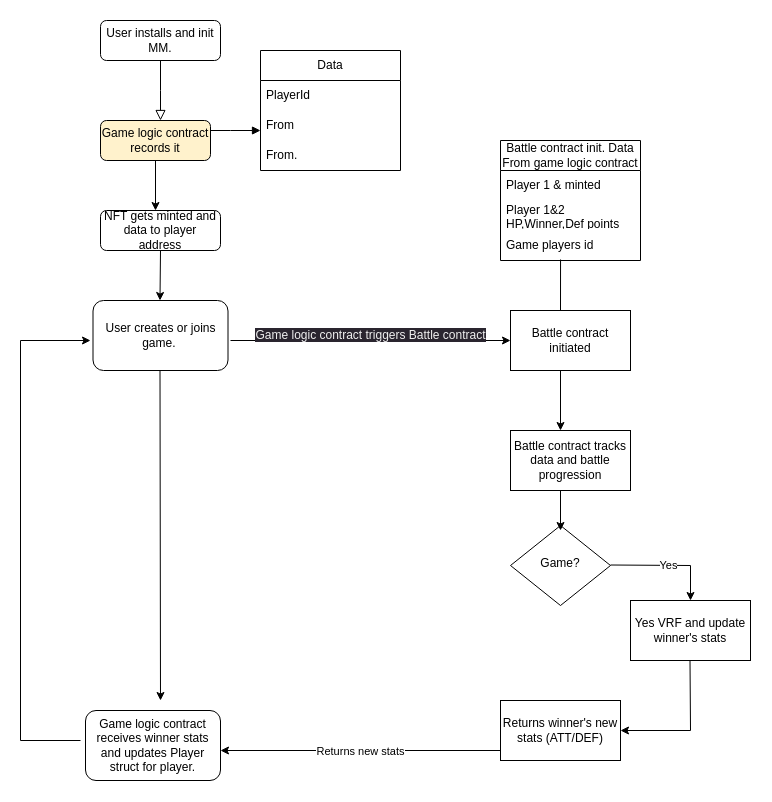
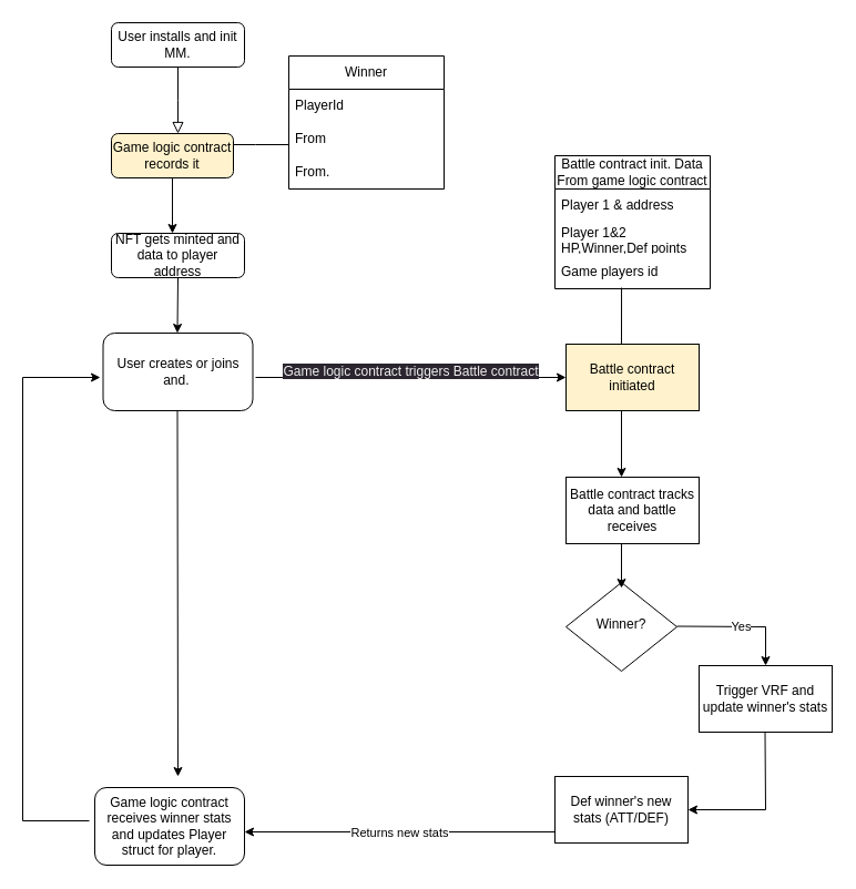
- <mxCell id="7" value="Data" style="swimlane;fontStyle=0;childLayout=stackLayout;horizontal=1;startSize=30;horizontalStack=0;resizeParent=1;resizeParentMax=0;resizeLast=0;collapsible=1;marginBottom=0;whiteSpace=wrap;html=1;" vertex="1" parent="1"><mxGeometry x="260" y="50" width="140" height="120" as="geometry" /></mxCell>
+ <mxCell id="7" value="Winner" style="swimlane;fontStyle=0;childLayout=stackLayout;horizontal=1;startSize=30;horizontalStack=0;resizeParent=1;resizeParentMax=0;resizeLast=0;collapsible=1;marginBottom=0;whiteSpace=wrap;html=1;" vertex="1" parent="1"><mxGeometry x="260" y="50" width="140" height="120" as="geometry" /></mxCell>
- <mxCell id="11" value="" style="endArrow=block;html=1;rounded=0;entryX=0;entryY=0.667;entryDx=0;entryDy=0;exitX=1;exitY=0.25;exitDx=0;exitDy=0;entryPerimeter=0;" edge="1" parent="1" source="6" target="9"><mxGeometry width="50" height="50" relative="1" as="geometry"><mxPoint x="330" y="360" as="sourcePoint" /><mxPoint x="380" y="310" as="targetPoint" /><Array as="points"><mxPoint x="230" y="130" /></Array></mxGeometry></mxCell>
+ <mxCell id="11" value="" style="endArrow=none;html=1;rounded=0;entryX=0;entryY=0.667;entryDx=0;entryDy=0;exitX=1;exitY=0.25;exitDx=0;exitDy=0;entryPerimeter=0;" edge="1" parent="1" source="6" target="9"><mxGeometry width="50" height="50" relative="1" as="geometry"><mxPoint x="330" y="360" as="sourcePoint" /><mxPoint x="380" y="310" as="targetPoint" /><Array as="points"><mxPoint x="230" y="130" /></Array></mxGeometry></mxCell>
- <mxCell id="18" value="Player 1 &amp;amp; minted" style="text;strokeColor=none;fillColor=none;align=left;verticalAlign=middle;spacingLeft=4;spacingRight=4;overflow=hidden;points=[[0,0.5],[1,0.5]];portConstraint=eastwest;rotatable=0;whiteSpace=wrap;html=1;" vertex="1" parent="17"><mxGeometry y="30" width="140" height="30" as="geometry" /></mxCell>
+ <mxCell id="18" value="Player 1 &amp;amp; address" style="text;strokeColor=none;fillColor=none;align=left;verticalAlign=middle;spacingLeft=4;spacingRight=4;overflow=hidden;points=[[0,0.5],[1,0.5]];portConstraint=eastwest;rotatable=0;whiteSpace=wrap;html=1;" vertex="1" parent="17"><mxGeometry y="30" width="140" height="30" as="geometry" /></mxCell>
- <mxCell id="13" value="User creates or joins game.&amp;nbsp;" style="rounded=1;whiteSpace=wrap;html=1;fontSize=12;glass=0;strokeWidth=1;shadow=0;" vertex="1" parent="1"><mxGeometry x="92.5" y="300" width="135" height="70" as="geometry" /></mxCell>
+ <mxCell id="13" value="User creates or joins and.&amp;nbsp;" style="rounded=1;whiteSpace=wrap;html=1;fontSize=12;glass=0;strokeWidth=1;shadow=0;" vertex="1" parent="1"><mxGeometry x="92.5" y="300" width="135" height="70" as="geometry" /></mxCell>
- <mxCell id="16" value="Battle contract initiated" style="rounded=0;whiteSpace=wrap;html=1;" vertex="1" parent="1"><mxGeometry x="510" y="310" width="120" height="60" as="geometry" /></mxCell>
+ <mxCell id="16" value="Battle contract initiated" style="rounded=0;whiteSpace=wrap;html=1;fillColor=#fff2cc;" vertex="1" parent="1"><mxGeometry x="510" y="310" width="120" height="60" as="geometry" /></mxCell>
- <mxCell id="27" value="Battle contract tracks data and battle progression" style="rounded=0;whiteSpace=wrap;html=1;" vertex="1" parent="1"><mxGeometry x="510" y="430" width="120" height="60" as="geometry" /></mxCell>
+ <mxCell id="27" value="Battle contract tracks data and battle receives" style="rounded=0;whiteSpace=wrap;html=1;" vertex="1" parent="1"><mxGeometry x="510" y="430" width="120" height="60" as="geometry" /></mxCell>
- <mxCell id="4" value="Game?" style="rhombus;whiteSpace=wrap;html=1;shadow=0;fontFamily=Helvetica;fontSize=12;align=center;strokeWidth=1;spacing=6;spacingTop=-4;" parent="1" vertex="1"><mxGeometry x="510" y="525" width="100" height="80" as="geometry" /></mxCell>
+ <mxCell id="4" value="Winner?" style="rhombus;whiteSpace=wrap;html=1;shadow=0;fontFamily=Helvetica;fontSize=12;align=center;strokeWidth=1;spacing=6;spacingTop=-4;" parent="1" vertex="1"><mxGeometry x="510" y="525" width="100" height="80" as="geometry" /></mxCell>
- <mxCell id="30" value="Yes VRF and update winner's stats" style="rounded=0;whiteSpace=wrap;html=1;" vertex="1" parent="1"><mxGeometry x="630" y="600" width="120" height="60" as="geometry" /></mxCell>
+ <mxCell id="30" value="Trigger VRF and update winner's stats" style="rounded=0;whiteSpace=wrap;html=1;" vertex="1" parent="1"><mxGeometry x="630" y="600" width="120" height="60" as="geometry" /></mxCell>
- <mxCell id="26" value="Returns winner's new stats (ATT/DEF)" style="rounded=0;whiteSpace=wrap;html=1;" vertex="1" parent="1"><mxGeometry x="500" y="700" width="120" height="60" as="geometry" /></mxCell>
+ <mxCell id="26" value="Def winner's new stats (ATT/DEF)" style="rounded=0;whiteSpace=wrap;html=1;" vertex="1" parent="1"><mxGeometry x="500" y="700" width="120" height="60" as="geometry" /></mxCell>
